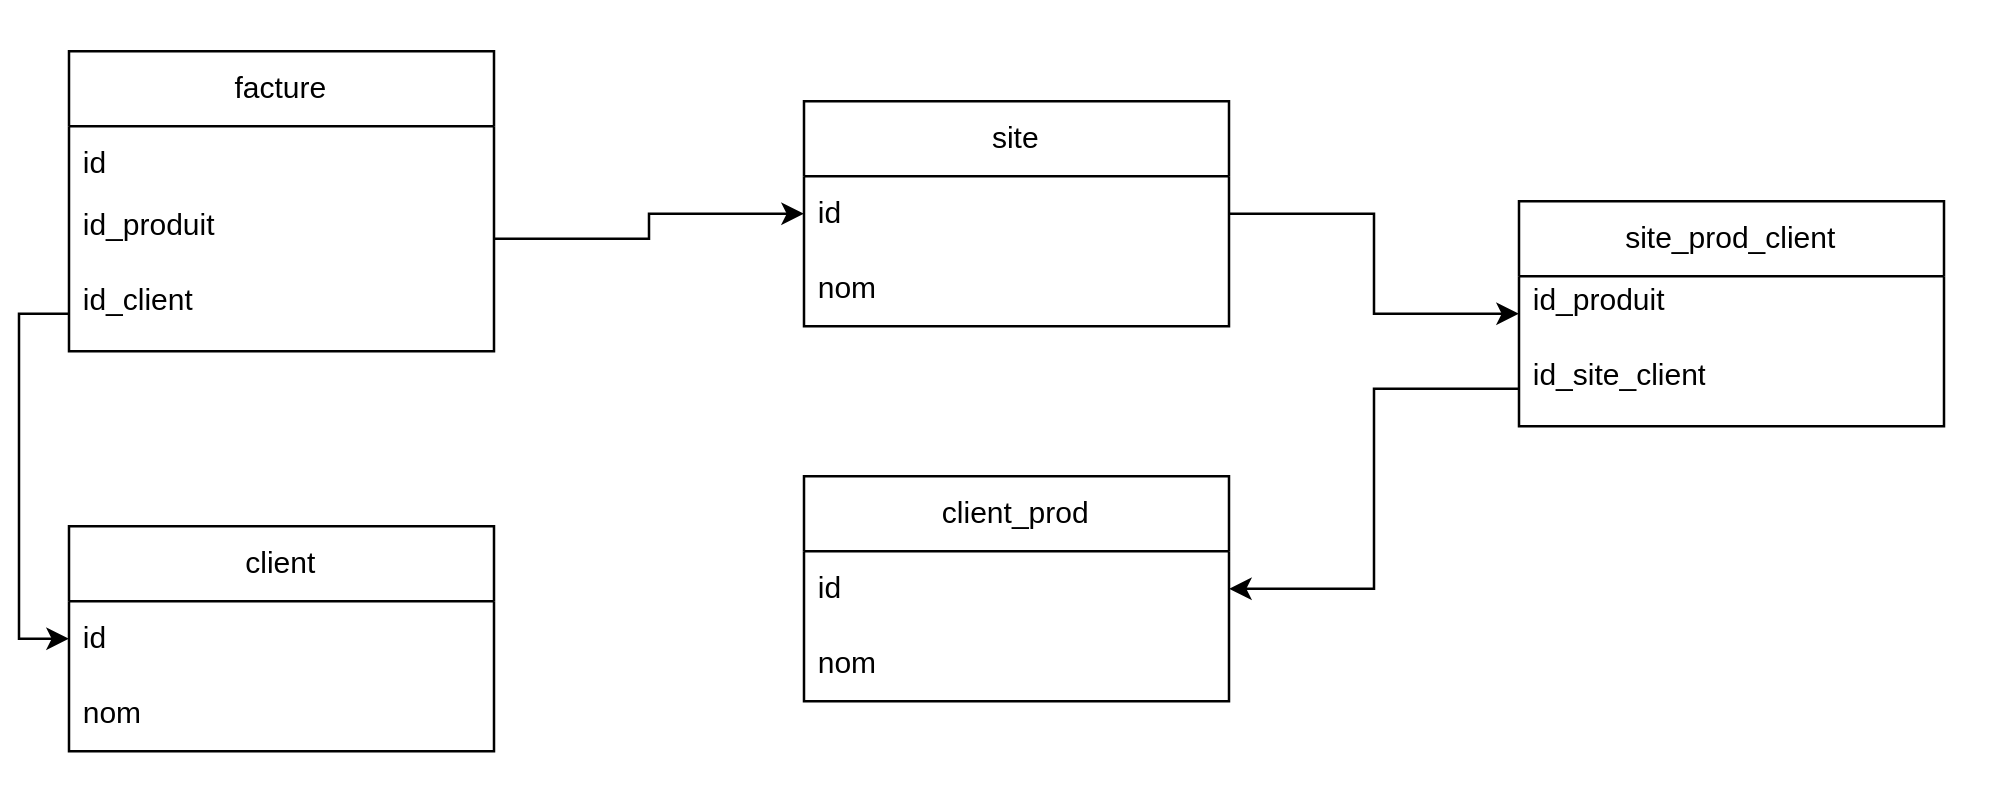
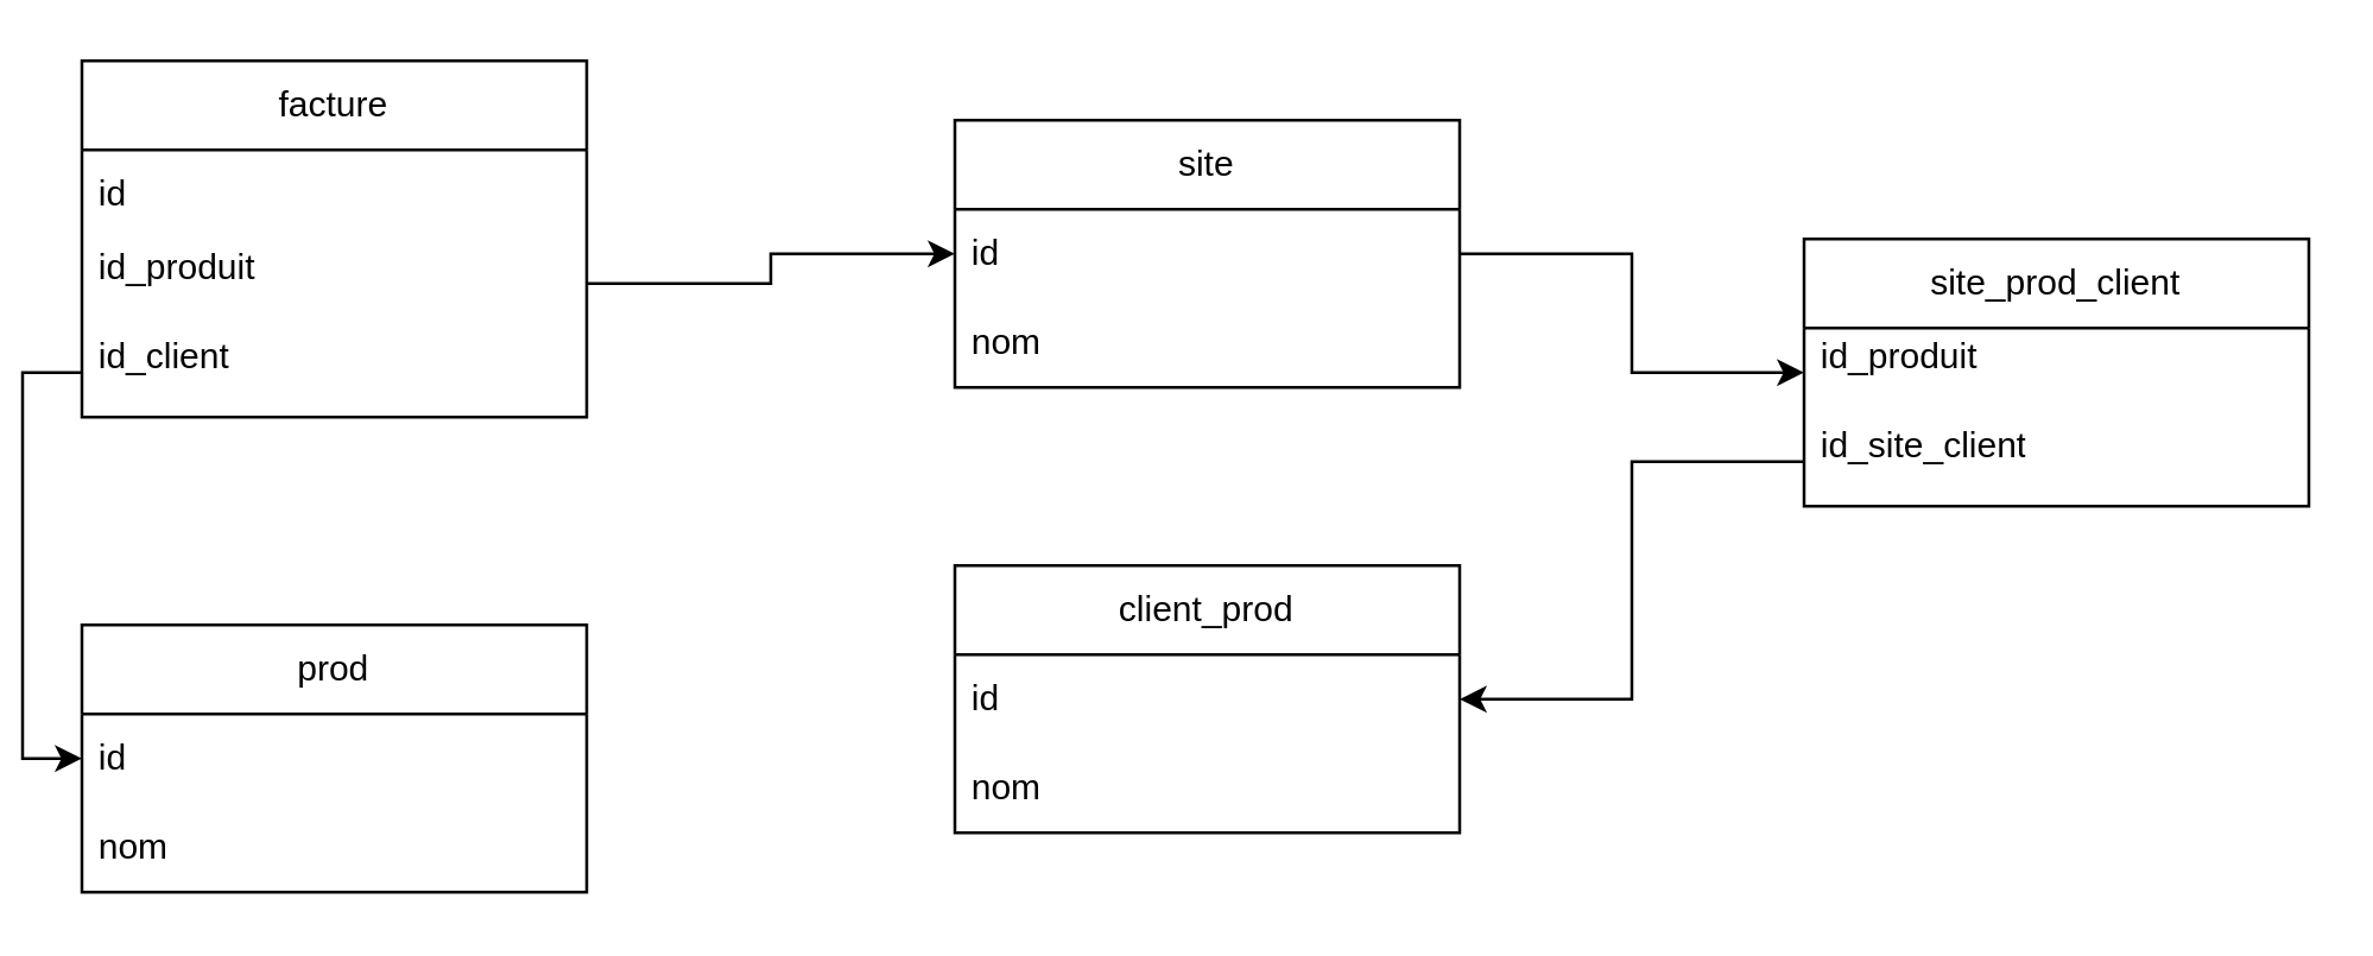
- <mxCell id="12" value="client" style="swimlane;fontStyle=0;childLayout=stackLayout;horizontal=1;startSize=30;horizontalStack=0;resizeParent=1;resizeParentMax=0;resizeLast=0;collapsible=1;marginBottom=0;whiteSpace=wrap;html=1;" vertex="1" parent="1"><mxGeometry x="20" y="210" width="170" height="90" as="geometry" /></mxCell>
+ <mxCell id="12" value="prod" style="swimlane;fontStyle=0;childLayout=stackLayout;horizontal=1;startSize=30;horizontalStack=0;resizeParent=1;resizeParentMax=0;resizeLast=0;collapsible=1;marginBottom=0;whiteSpace=wrap;html=1;" vertex="1" parent="1"><mxGeometry x="20" y="210" width="170" height="90" as="geometry" /></mxCell>
